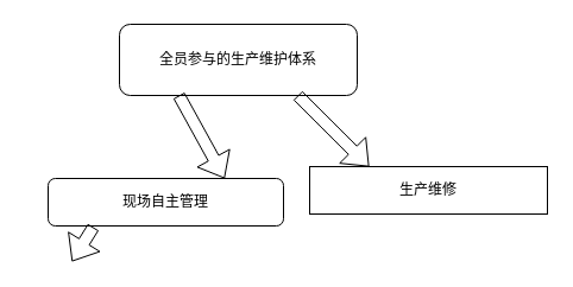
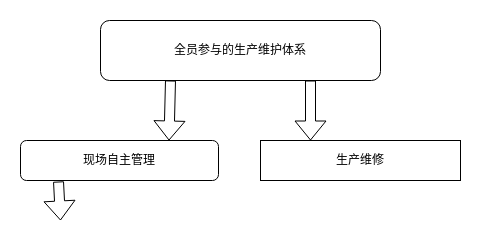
- <mxCell id="2" value="全员参与的生产维护体系" style="rounded=1;whiteSpace=wrap;html=1;" vertex="1" parent="1"><mxGeometry x="100" y="20" width="200" height="60" as="geometry" /></mxCell>
+ <mxCell id="2" value="全员参与的生产维护体系" style="rounded=1;whiteSpace=wrap;html=1;" vertex="1" parent="1"><mxGeometry x="100" y="20" width="280" height="60" as="geometry" /></mxCell>
- <mxCell id="4" value="现场自主管理" style="rounded=1;whiteSpace=wrap;html=1;" vertex="1" parent="1"><mxGeometry x="40" y="150" width="198" height="40" as="geometry" /></mxCell>
+ <mxCell id="4" value="现场自主管理" style="rounded=1;whiteSpace=wrap;html=1;" vertex="1" parent="1"><mxGeometry x="20" y="140" width="198" height="40" as="geometry" /></mxCell>
